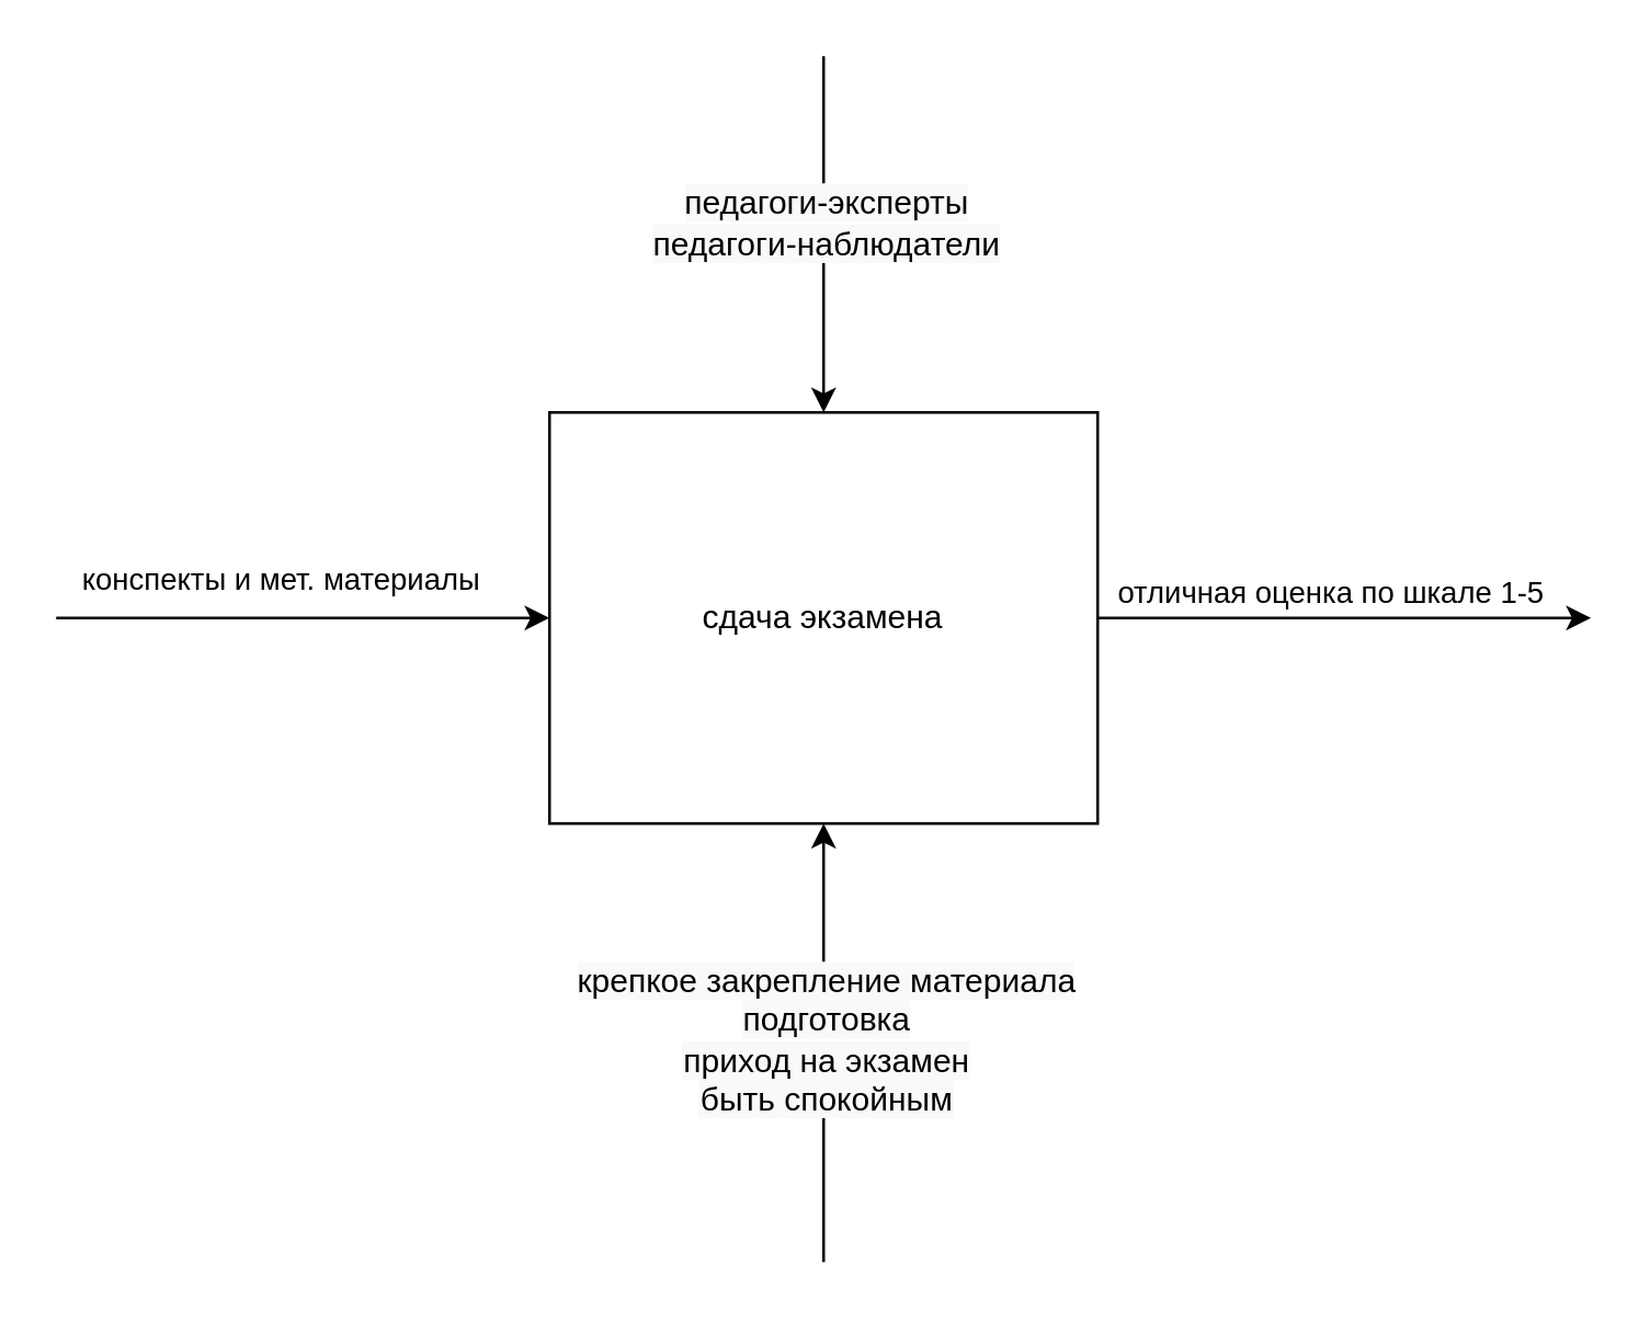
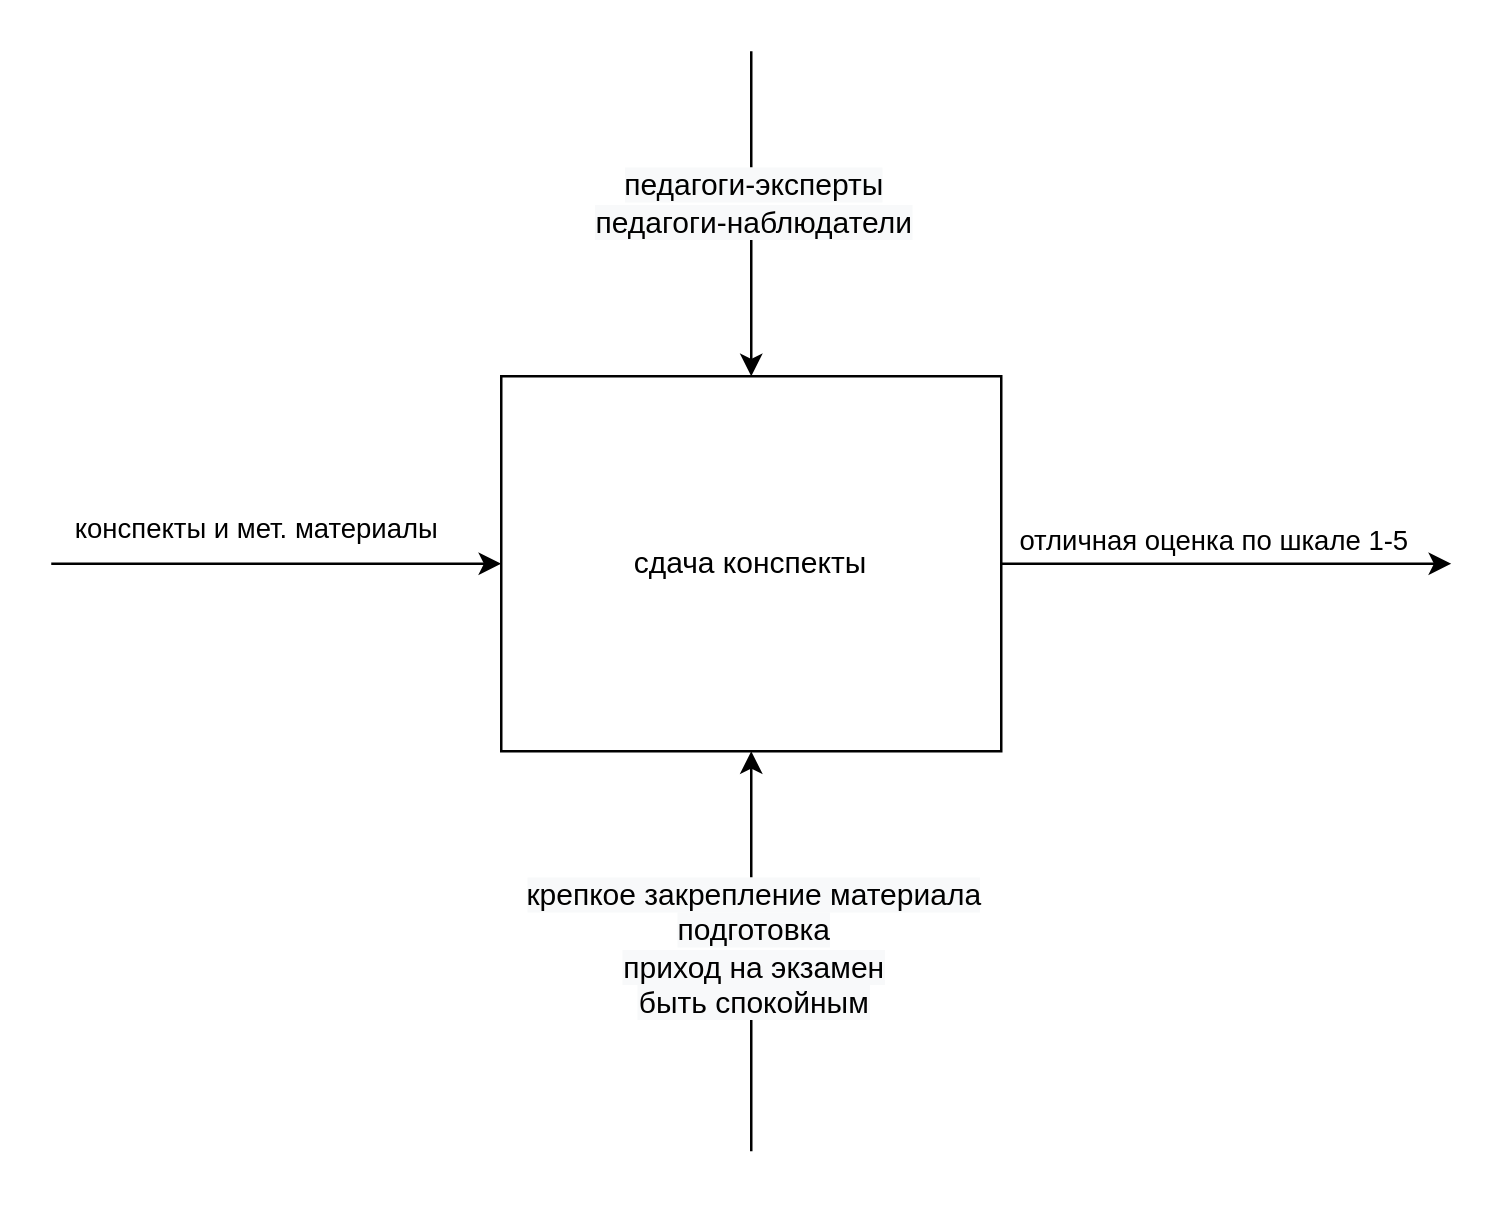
- <mxCell id="2" value="сдача экзамена" style="whiteSpace=wrap;html=1;" vertex="1" parent="1"><mxGeometry x="200" y="150" width="200" height="150" as="geometry" /></mxCell>
+ <mxCell id="2" value="сдача конспекты" style="whiteSpace=wrap;html=1;" vertex="1" parent="1"><mxGeometry x="200" y="150" width="200" height="150" as="geometry" /></mxCell>
